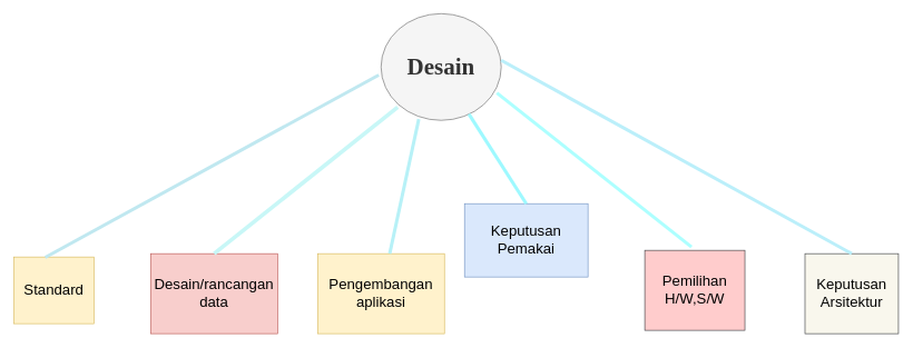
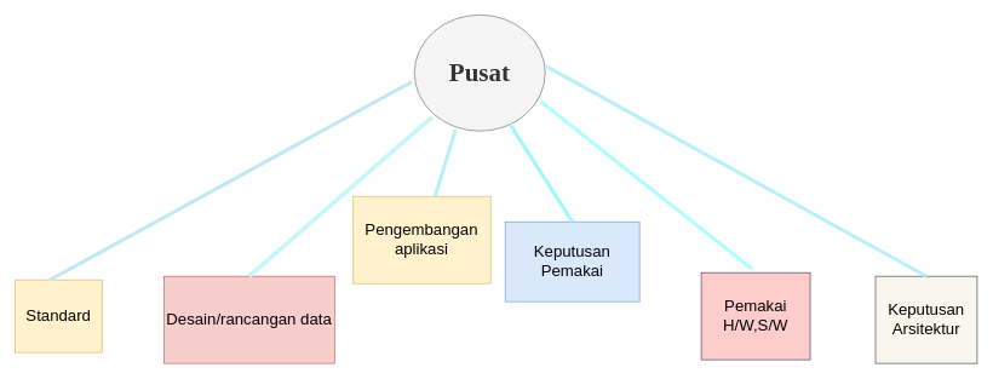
- <mxCell id="2" value="&lt;font face=&quot;Times New Roman&quot; size=&quot;1&quot;&gt;&lt;b style=&quot;font-size: 35px&quot;&gt;Desain&lt;/b&gt;&lt;/font&gt;" style="ellipse;whiteSpace=wrap;html=1;fillColor=#f5f5f5;strokeColor=#666666;fontColor=#333333;" parent="1" vertex="1"><mxGeometry x="570" y="20" width="180" height="160" as="geometry" /></mxCell>
+ <mxCell id="2" value="&lt;font face=&quot;Times New Roman&quot; size=&quot;1&quot;&gt;&lt;b style=&quot;font-size: 35px&quot;&gt;Pusat&lt;/b&gt;&lt;/font&gt;" style="ellipse;whiteSpace=wrap;html=1;fillColor=#f5f5f5;strokeColor=#666666;fontColor=#333333;" parent="1" vertex="1"><mxGeometry x="570" y="20" width="180" height="160" as="geometry" /></mxCell>
- <mxCell id="7" value="&lt;font style=&quot;font-size: 22px&quot;&gt;Pemilihan H/W,S/W&lt;/font&gt;" style="rounded=0;whiteSpace=wrap;html=1;fillColor=#ffcccc;strokeColor=#36393d;" parent="1" vertex="1"><mxGeometry x="965" y="375" width="150" height="120" as="geometry" /></mxCell>
+ <mxCell id="7" value="&lt;font style=&quot;font-size: 22px&quot;&gt;Pemakai H/W,S/W&lt;/font&gt;" style="rounded=0;whiteSpace=wrap;html=1;fillColor=#ffcccc;strokeColor=#36393d;" parent="1" vertex="1"><mxGeometry x="965" y="375" width="150" height="120" as="geometry" /></mxCell>
- <mxCell id="4" value="&lt;font style=&quot;font-size: 22px&quot;&gt;Desain/rancangan data&lt;/font&gt;" style="rounded=0;whiteSpace=wrap;html=1;fillColor=#f8cecc;strokeColor=#b85450;" parent="1" vertex="1"><mxGeometry x="225" y="380" width="190" height="120" as="geometry" /></mxCell>
+ <mxCell id="4" value="&lt;font style=&quot;font-size: 22px&quot;&gt;Desain/rancangan data&lt;/font&gt;" style="rounded=0;whiteSpace=wrap;html=1;fillColor=#f8cecc;strokeColor=#b85450;" parent="1" vertex="1"><mxGeometry x="225" y="380" width="235" height="120" as="geometry" /></mxCell>
- <mxCell id="5" value="&lt;font style=&quot;font-size: 22px&quot;&gt;Pengembangan aplikasi&lt;/font&gt;" style="rounded=0;whiteSpace=wrap;html=1;fillColor=#fff2cc;strokeColor=#d6b656;" parent="1" vertex="1"><mxGeometry x="475" y="380" width="190" height="120" as="geometry" /></mxCell>
+ <mxCell id="5" value="&lt;font style=&quot;font-size: 22px&quot;&gt;Pengembangan aplikasi&lt;/font&gt;" style="rounded=0;whiteSpace=wrap;html=1;fillColor=#fff2cc;strokeColor=#d6b656;" parent="1" vertex="1"><mxGeometry x="485" y="270" width="190" height="120" as="geometry" /></mxCell>
